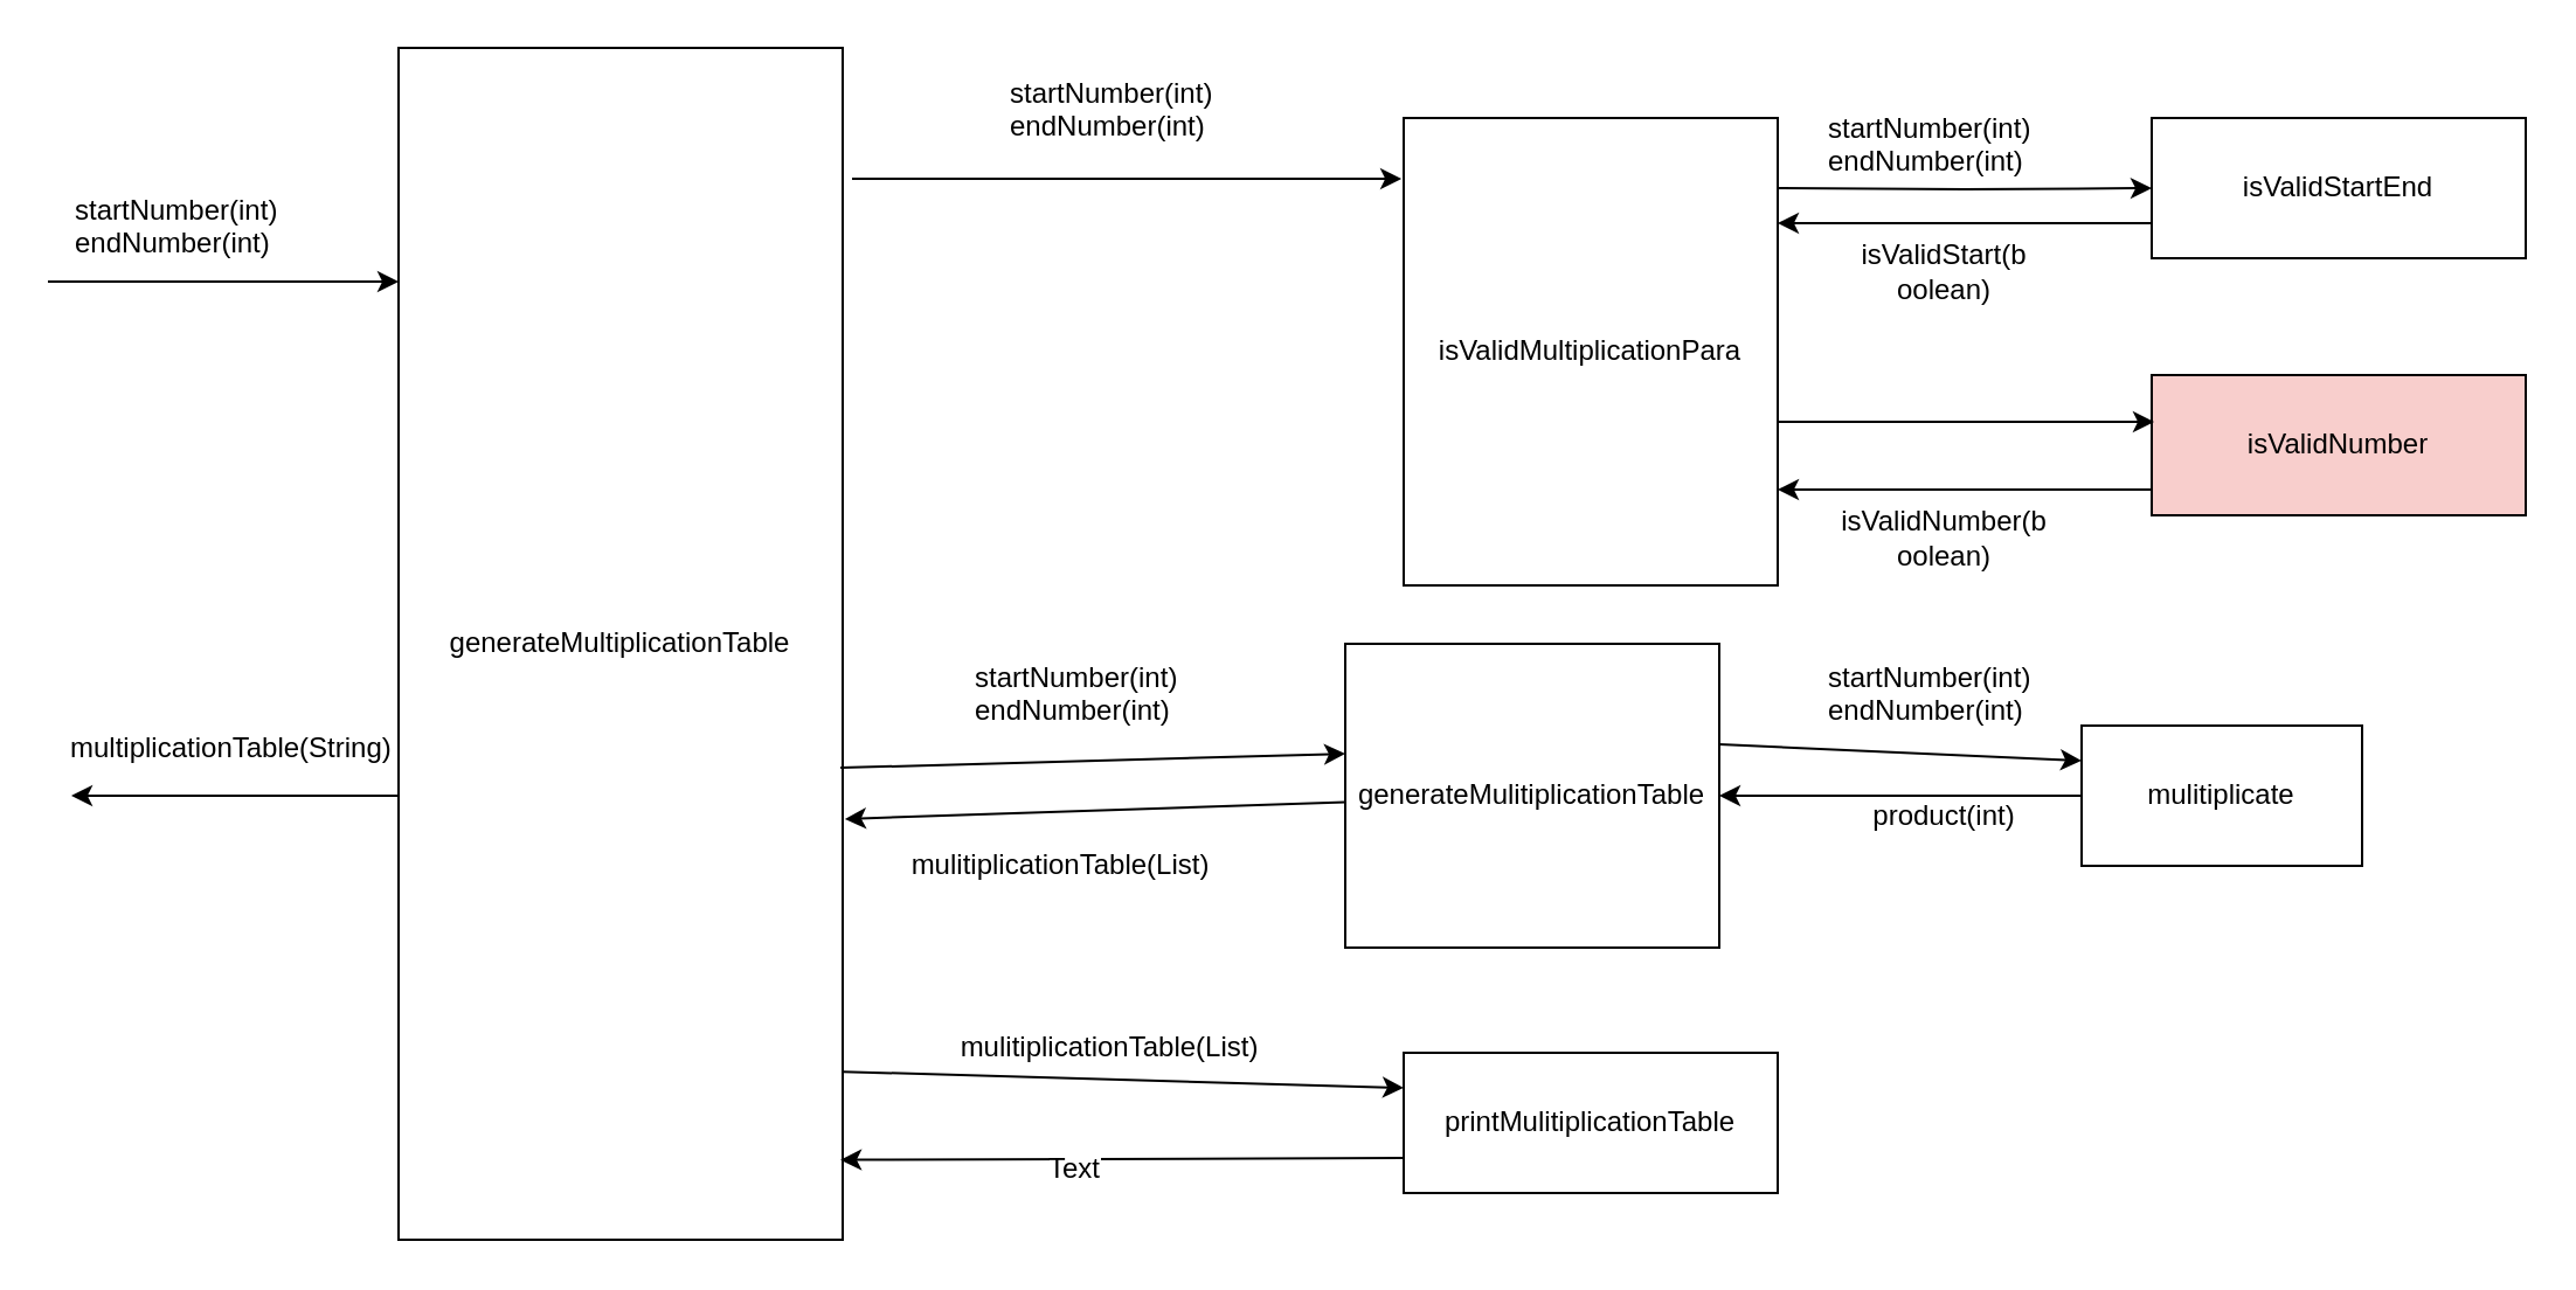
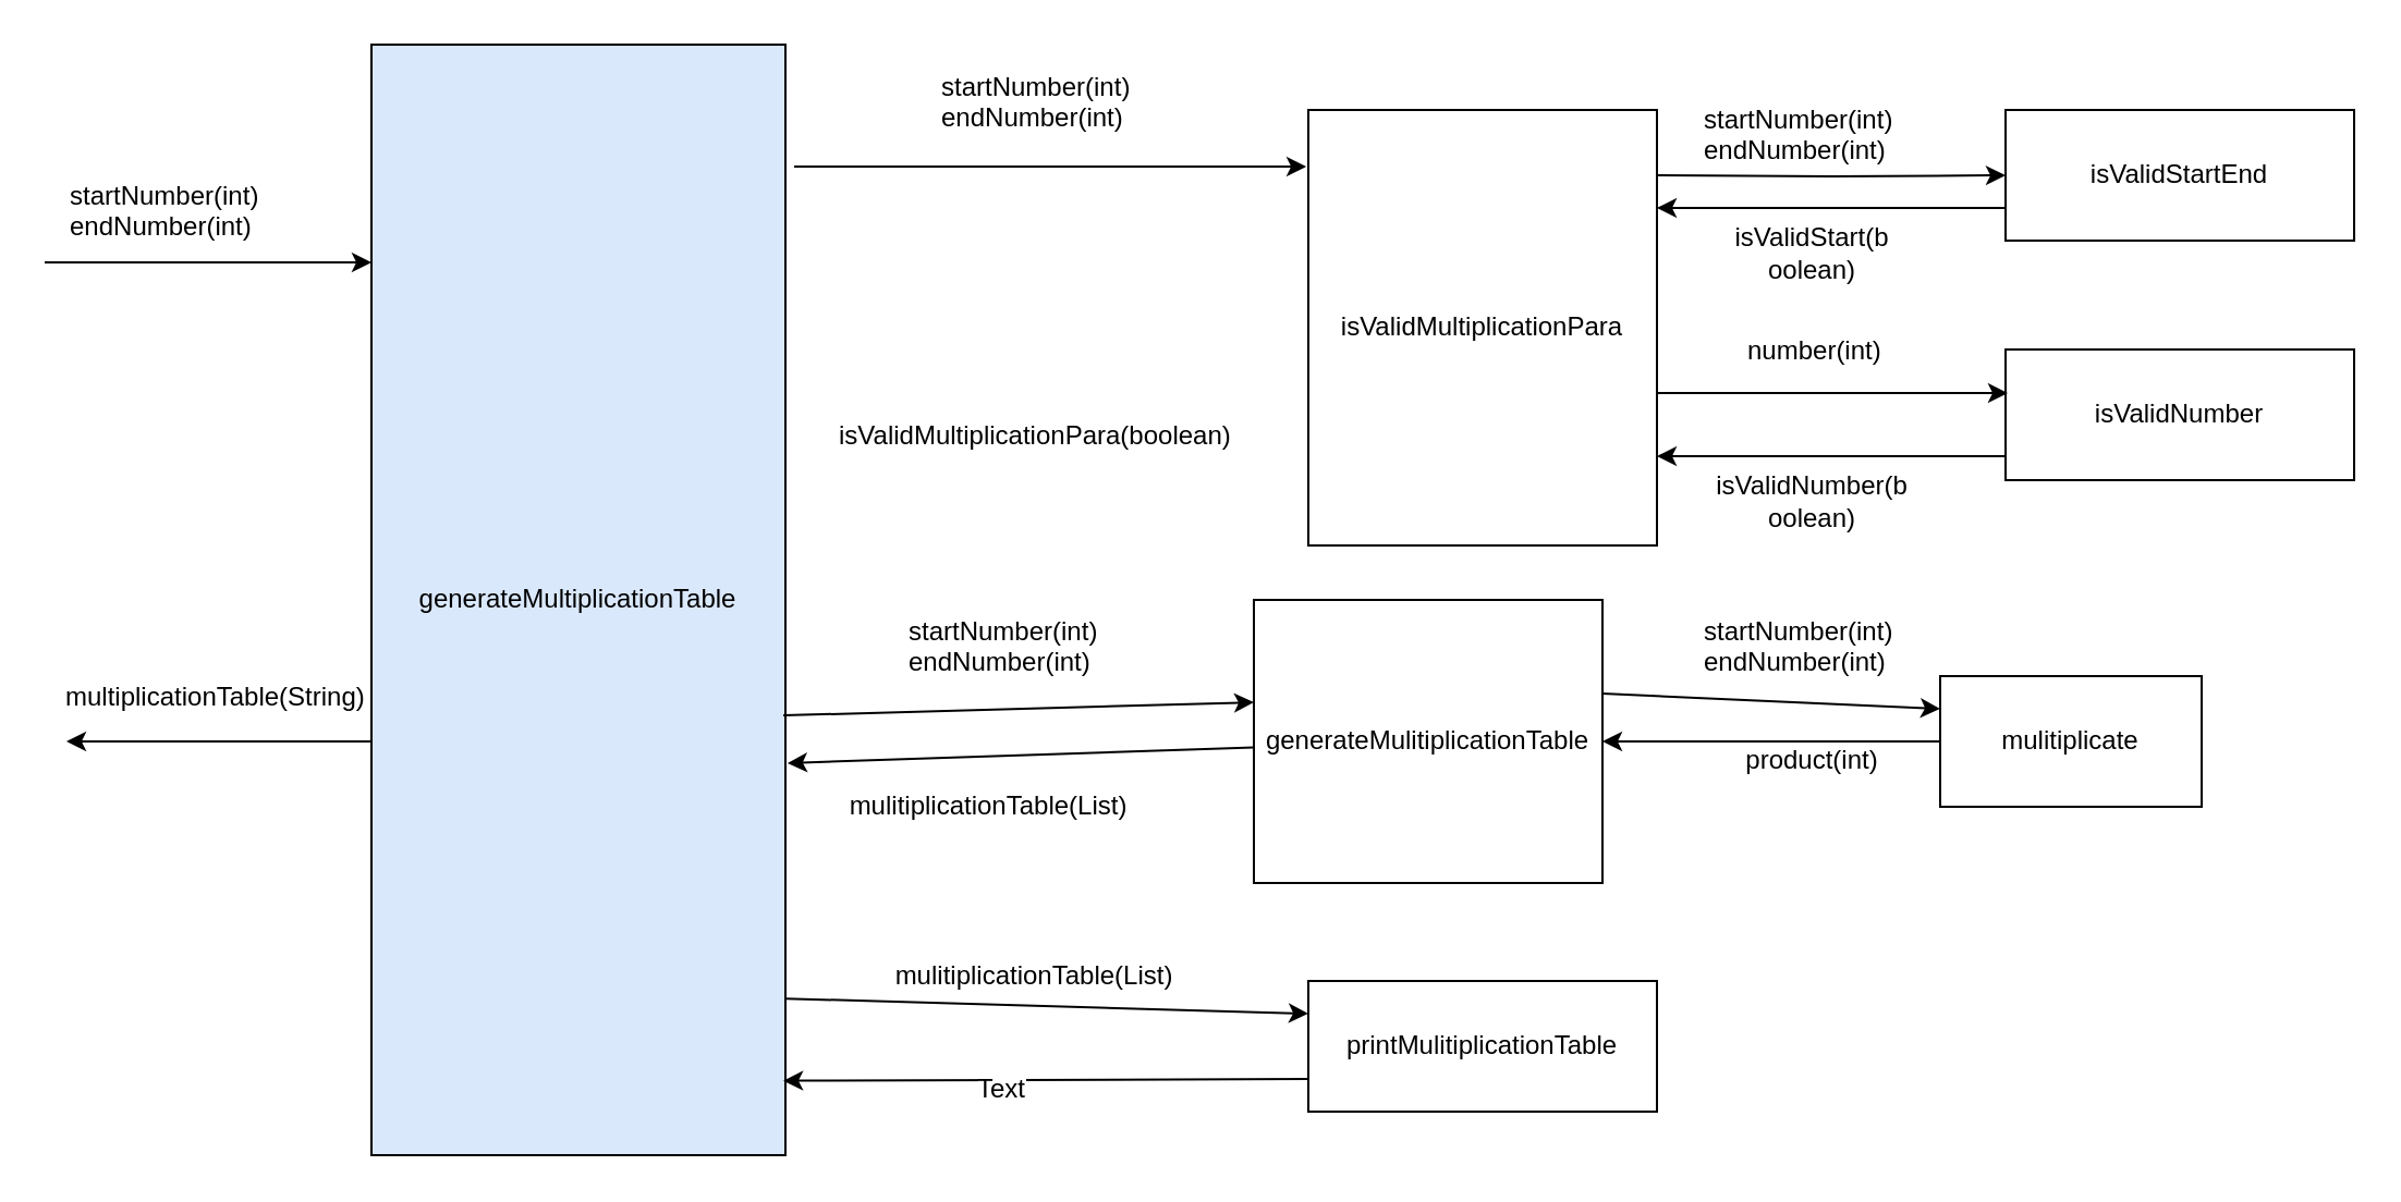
+ <mxCell id="20" value="number(int)" style="text;html=1;resizable=0;points=[];autosize=1;align=left;verticalAlign=top;spacingTop=-4;" vertex="1" parent="1"><mxGeometry x="800" y="151" width="80" height="20" as="geometry" /></mxCell>
- <mxCell id="16" value="isValidNumber" style="rounded=0;whiteSpace=wrap;html=1;fillColor=#f8cecc;" vertex="1" parent="1"><mxGeometry x="920" y="160" width="160" height="60" as="geometry" /></mxCell>
+ <mxCell id="16" value="isValidNumber" style="rounded=0;whiteSpace=wrap;html=1;" vertex="1" parent="1"><mxGeometry x="920" y="160" width="160" height="60" as="geometry" /></mxCell>
+ <mxCell id="13" value="isValidMultiplicationPara(boolean)" style="text;html=1;resizable=0;points=[];autosize=1;align=left;verticalAlign=top;spacingTop=-4;" vertex="1" parent="1"><mxGeometry x="382.5" y="190" width="200" height="20" as="geometry" /></mxCell>
- <mxCell id="2" value="generateMultiplicationTable" style="rounded=0;whiteSpace=wrap;html=1;" vertex="1" parent="1"><mxGeometry x="170" y="20" width="190" height="510" as="geometry" /></mxCell>
+ <mxCell id="2" value="generateMultiplicationTable" style="rounded=0;whiteSpace=wrap;html=1;fillColor=#dae8fc;" vertex="1" parent="1"><mxGeometry x="170" y="20" width="190" height="510" as="geometry" /></mxCell>
